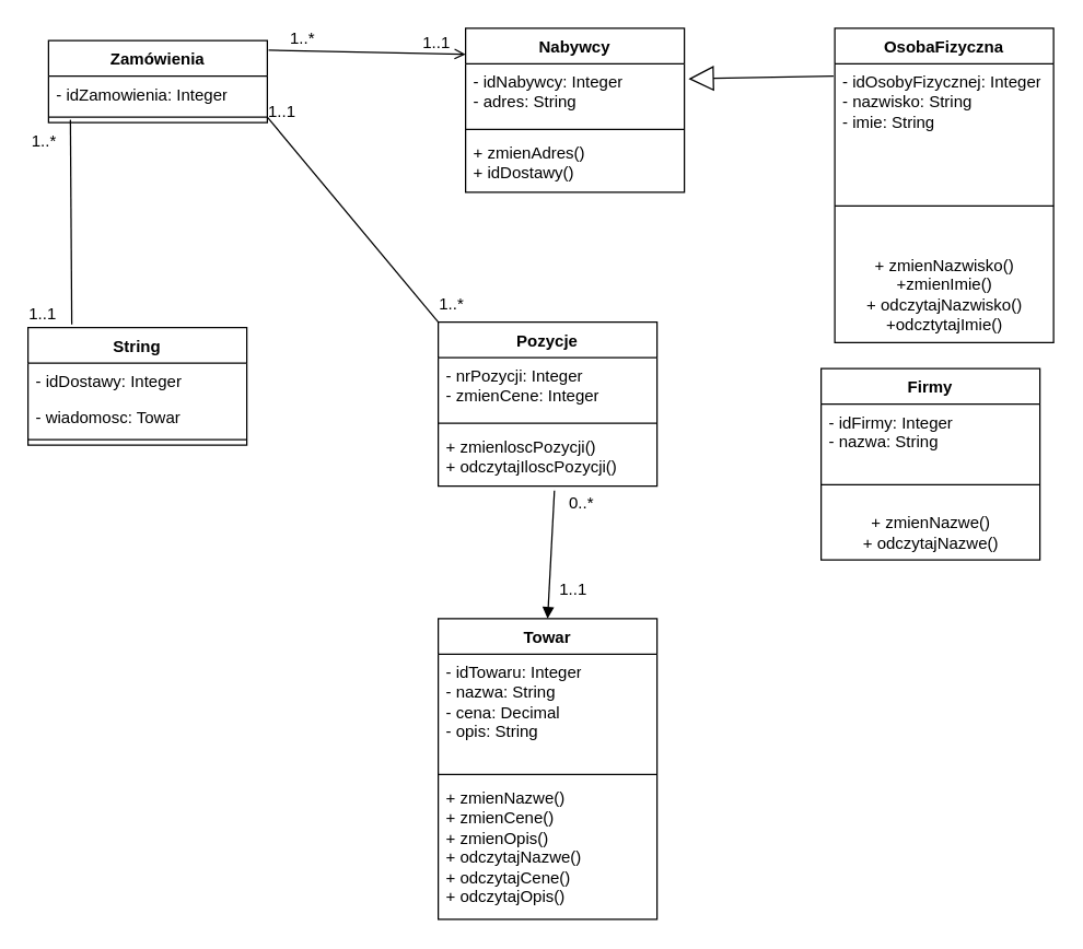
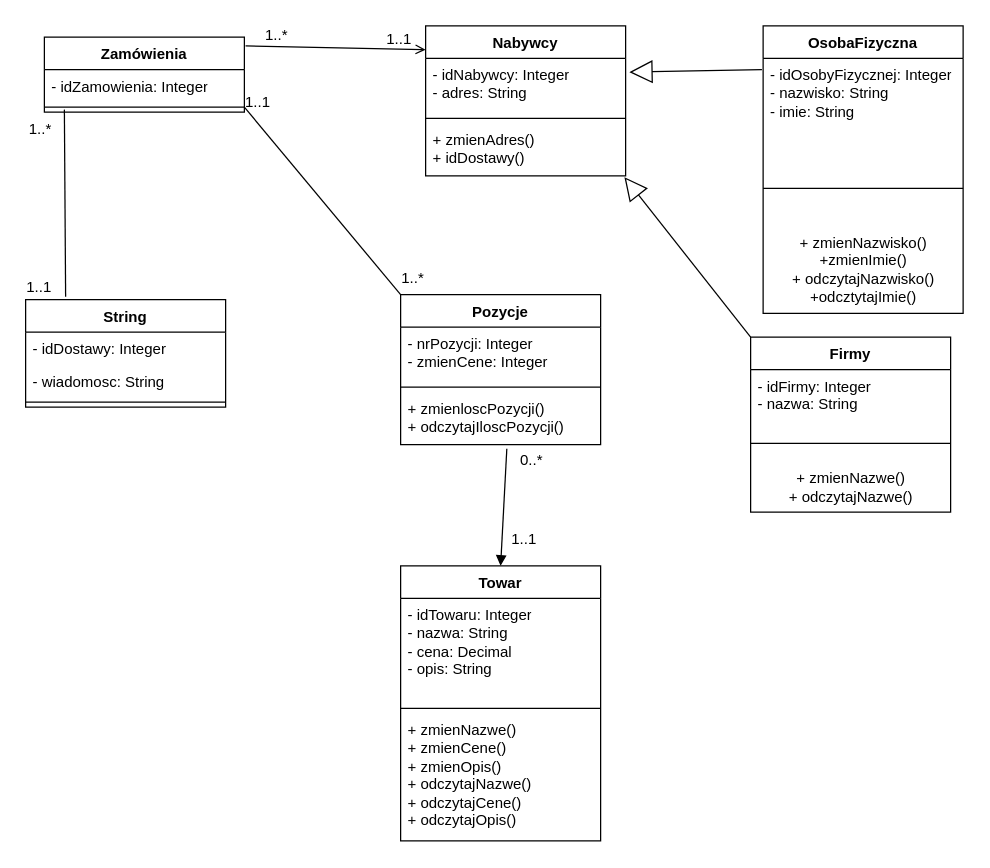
+ <mxCell id="38" value="" style="endArrow=block;endSize=16;endFill=0;html=1;rounded=0;exitX=0;exitY=0;exitDx=0;exitDy=0;entryX=0.994;entryY=1.024;entryDx=0;entryDy=0;entryPerimeter=0;" parent="1" source="17" target="8" edge="1"><mxGeometry width="160" relative="1" as="geometry"><mxPoint x="273" y="390" as="sourcePoint" /><mxPoint x="433" y="390" as="targetPoint" /></mxGeometry></mxCell>
- <mxCell id="15" value="- wiadomosc: Towar" style="text;strokeColor=none;fillColor=none;align=left;verticalAlign=top;spacingLeft=4;spacingRight=4;overflow=hidden;rotatable=0;points=[[0,0.5],[1,0.5]];portConstraint=eastwest;whiteSpace=wrap;html=1;" parent="13" vertex="1"><mxGeometry y="52" width="160" height="26" as="geometry" /></mxCell>
+ <mxCell id="15" value="- wiadomosc: String" style="text;strokeColor=none;fillColor=none;align=left;verticalAlign=top;spacingLeft=4;spacingRight=4;overflow=hidden;rotatable=0;points=[[0,0.5],[1,0.5]];portConstraint=eastwest;whiteSpace=wrap;html=1;" parent="13" vertex="1"><mxGeometry y="52" width="160" height="26" as="geometry" /></mxCell>
